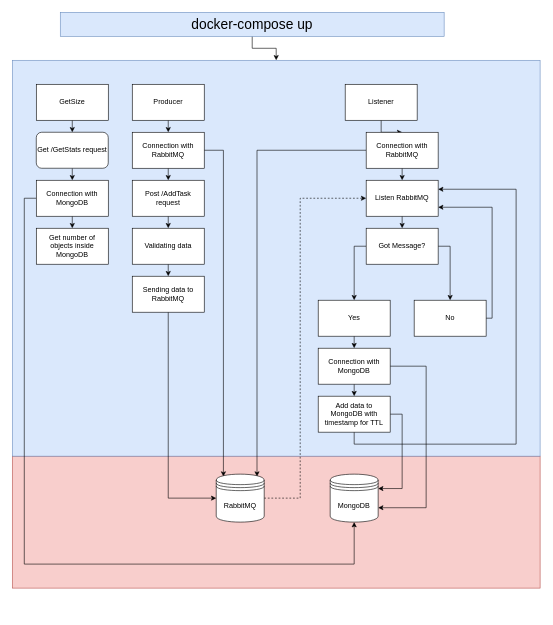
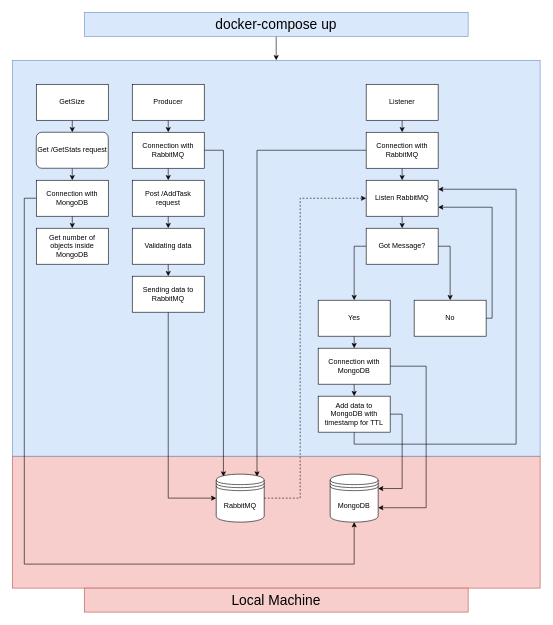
- <mxCell id="47" value="&lt;font style=&quot;font-size: 23px;&quot;&gt;docker-compose up&lt;/font&gt;" style="rounded=0;whiteSpace=wrap;html=1;fillColor=#dae8fc;strokeColor=#6c8ebf;" vertex="1" parent="1"><mxGeometry x="100" y="20" width="640" height="40" as="geometry" /></mxCell>
+ <mxCell id="47" value="&lt;font style=&quot;font-size: 23px;&quot;&gt;docker-compose up&lt;/font&gt;" style="rounded=0;whiteSpace=wrap;html=1;fillColor=#dae8fc;strokeColor=#6c8ebf;" vertex="1" parent="1"><mxGeometry y="20" width="640" height="40" as="geometry" x="140" /></mxCell>
- <mxCell id="8" value="Listener" style="rounded=0;whiteSpace=wrap;html=1;" vertex="1" parent="1"><mxGeometry x="575" y="140" width="120" height="60" as="geometry" /></mxCell>
+ <mxCell id="8" value="Listener" style="rounded=0;whiteSpace=wrap;html=1;" vertex="1" parent="1"><mxGeometry x="610" y="140" width="120" height="60" as="geometry" /></mxCell>
+ <mxCell id="48" value="&lt;font style=&quot;font-size: 23px;&quot;&gt;Local Machine&lt;/font&gt;" style="rounded=0;whiteSpace=wrap;html=1;fillColor=#f8cecc;strokeColor=#b85450;" vertex="1" parent="1"><mxGeometry y="980" width="640" height="40" as="geometry" x="140" /></mxCell>
